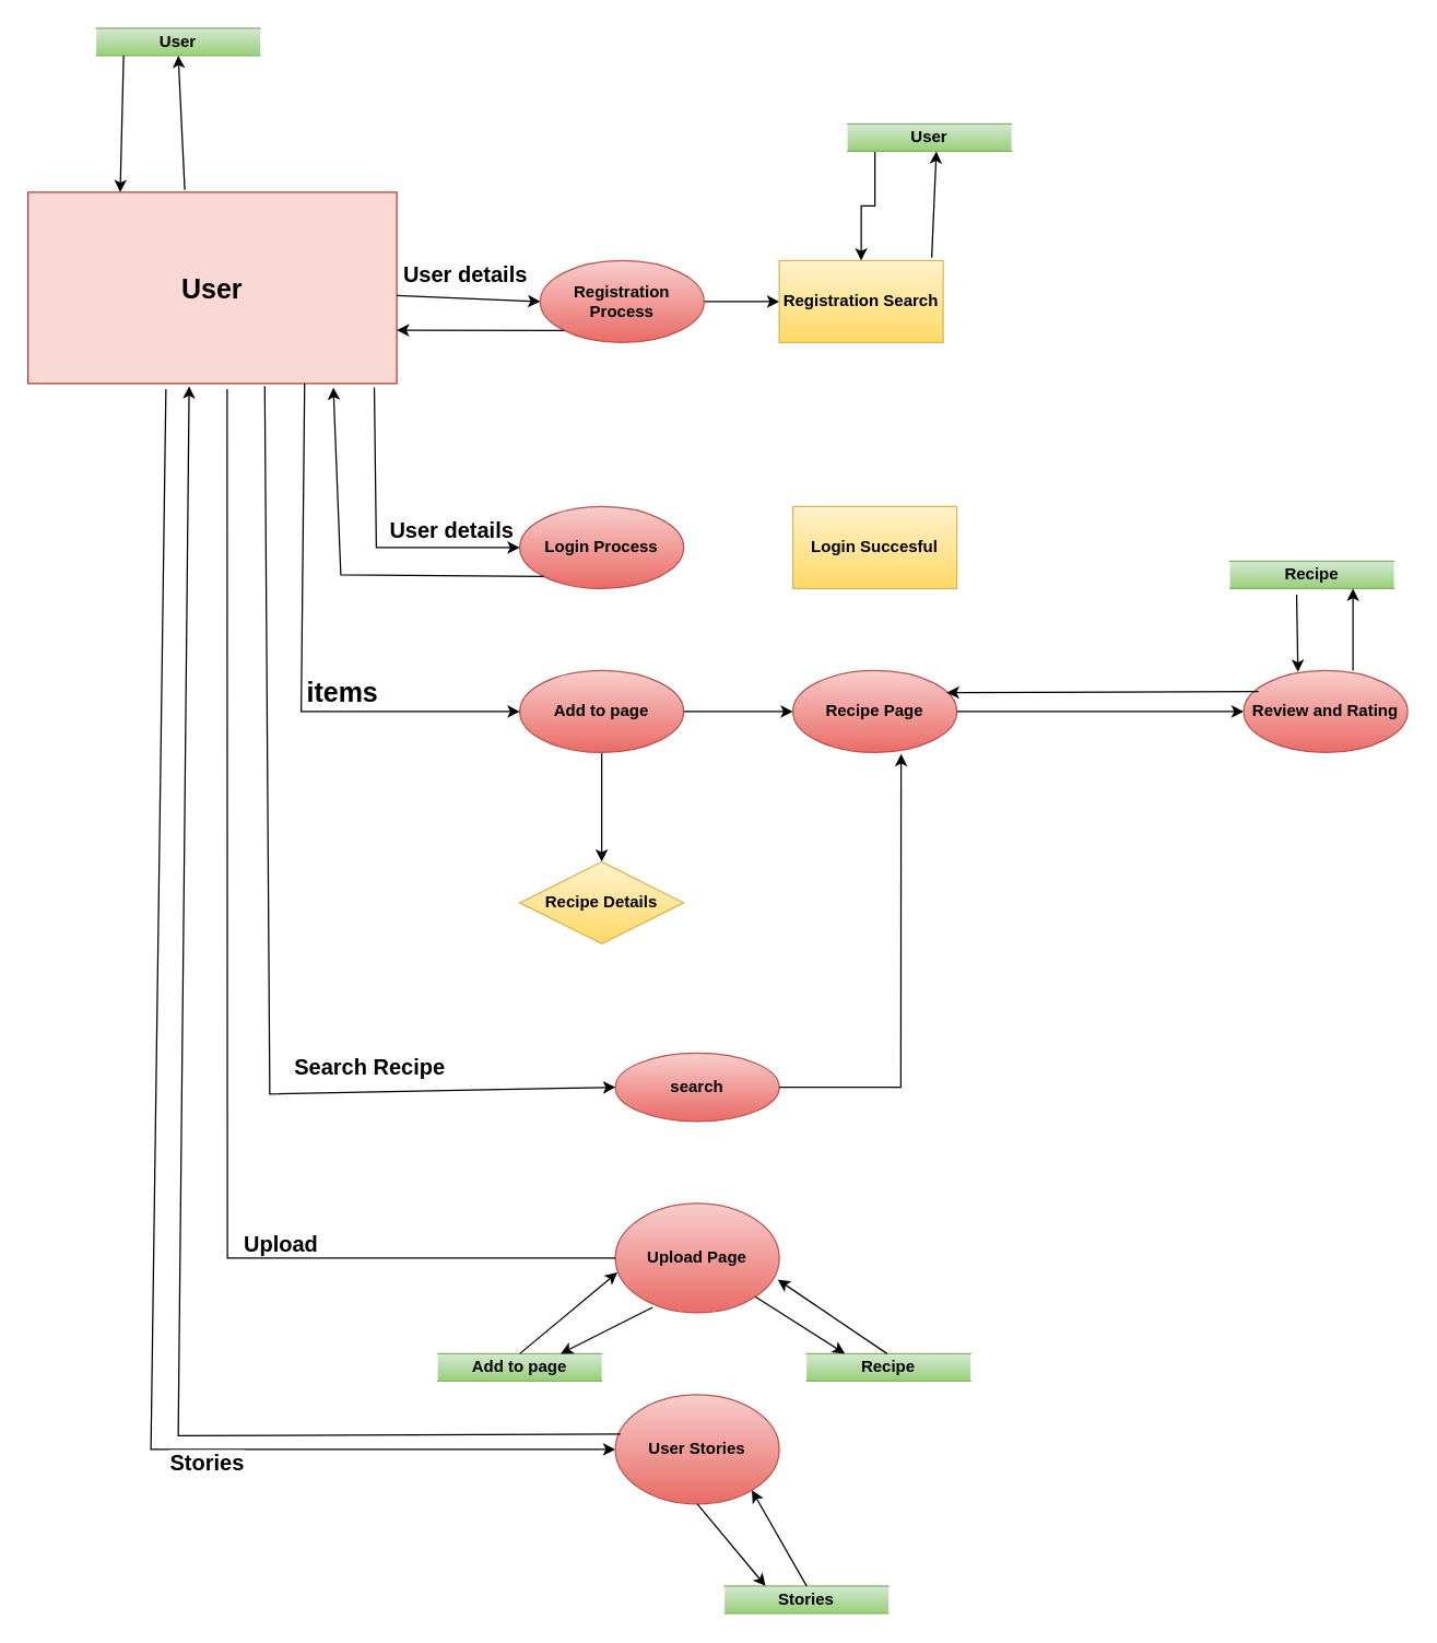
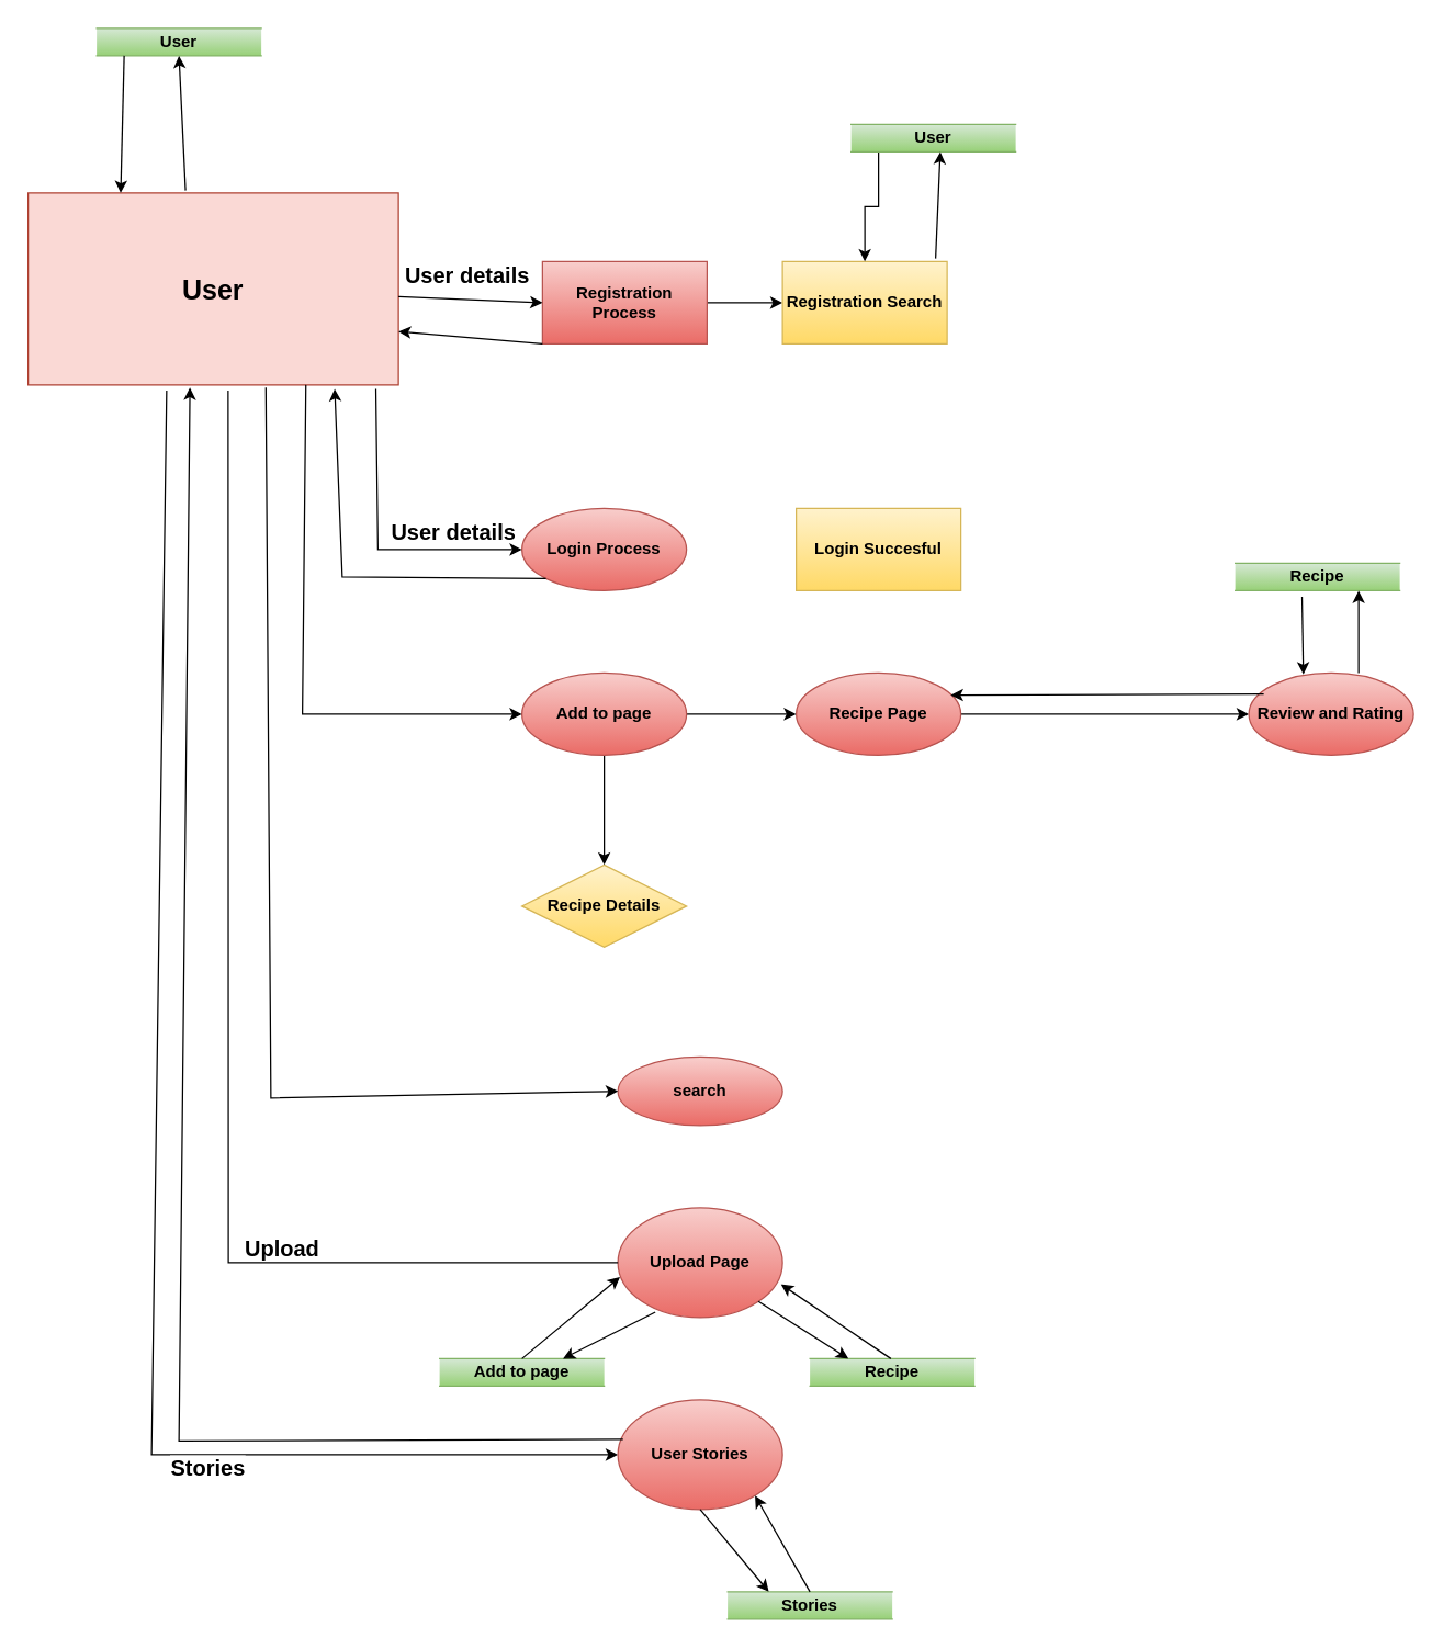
- <mxCell id="4" value="&lt;b&gt;Registration Process&lt;/b&gt;" style="ellipse;whiteSpace=wrap;html=1;rounded=0;fillColor=#f8cecc;gradientColor=#ea6b66;strokeColor=#b85450;" parent="1" vertex="1"><mxGeometry x="395" y="190" width="120" height="60" as="geometry" /></mxCell>
+ <mxCell id="4" value="&lt;b&gt;Registration Process&lt;/b&gt;" style="whiteSpace=wrap;html=1;fillColor=#f8cecc;gradientColor=#ea6b66;strokeColor=#b85450;rounded=0;" parent="1" vertex="1"><mxGeometry x="395" y="190" width="120" height="60" as="geometry" /></mxCell>
- <mxCell id="37" value="&lt;b&gt;items&lt;/b&gt;" style="text;html=1;align=center;verticalAlign=middle;resizable=0;points=[];autosize=1;strokeColor=none;fillColor=none;fontSize=20;" vertex="1" parent="1"><mxGeometry x="215" y="490" width="70" height="30" as="geometry" /></mxCell>
- <mxCell id="27" value="" style="endArrow=classic;html=1;rounded=0;exitX=1;exitY=0.5;exitDx=0;exitDy=0;entryX=0.66;entryY=1.017;entryDx=0;entryDy=0;entryPerimeter=0;" parent="1" source="14" target="12" edge="1"><mxGeometry width="50" height="50" relative="1" as="geometry"><mxPoint x="590" y="770" as="sourcePoint" /><mxPoint x="640" y="720" as="targetPoint" /><Array as="points"><mxPoint x="659" y="795" /></Array></mxGeometry></mxCell>
- <mxCell id="41" value="&lt;b&gt;Search Recipe&lt;/b&gt;" style="text;html=1;align=center;verticalAlign=middle;resizable=0;points=[];autosize=1;strokeColor=none;fillColor=none;fontSize=16;" vertex="1" parent="1"><mxGeometry x="205" y="770" width="130" height="20" as="geometry" /></mxCell>
